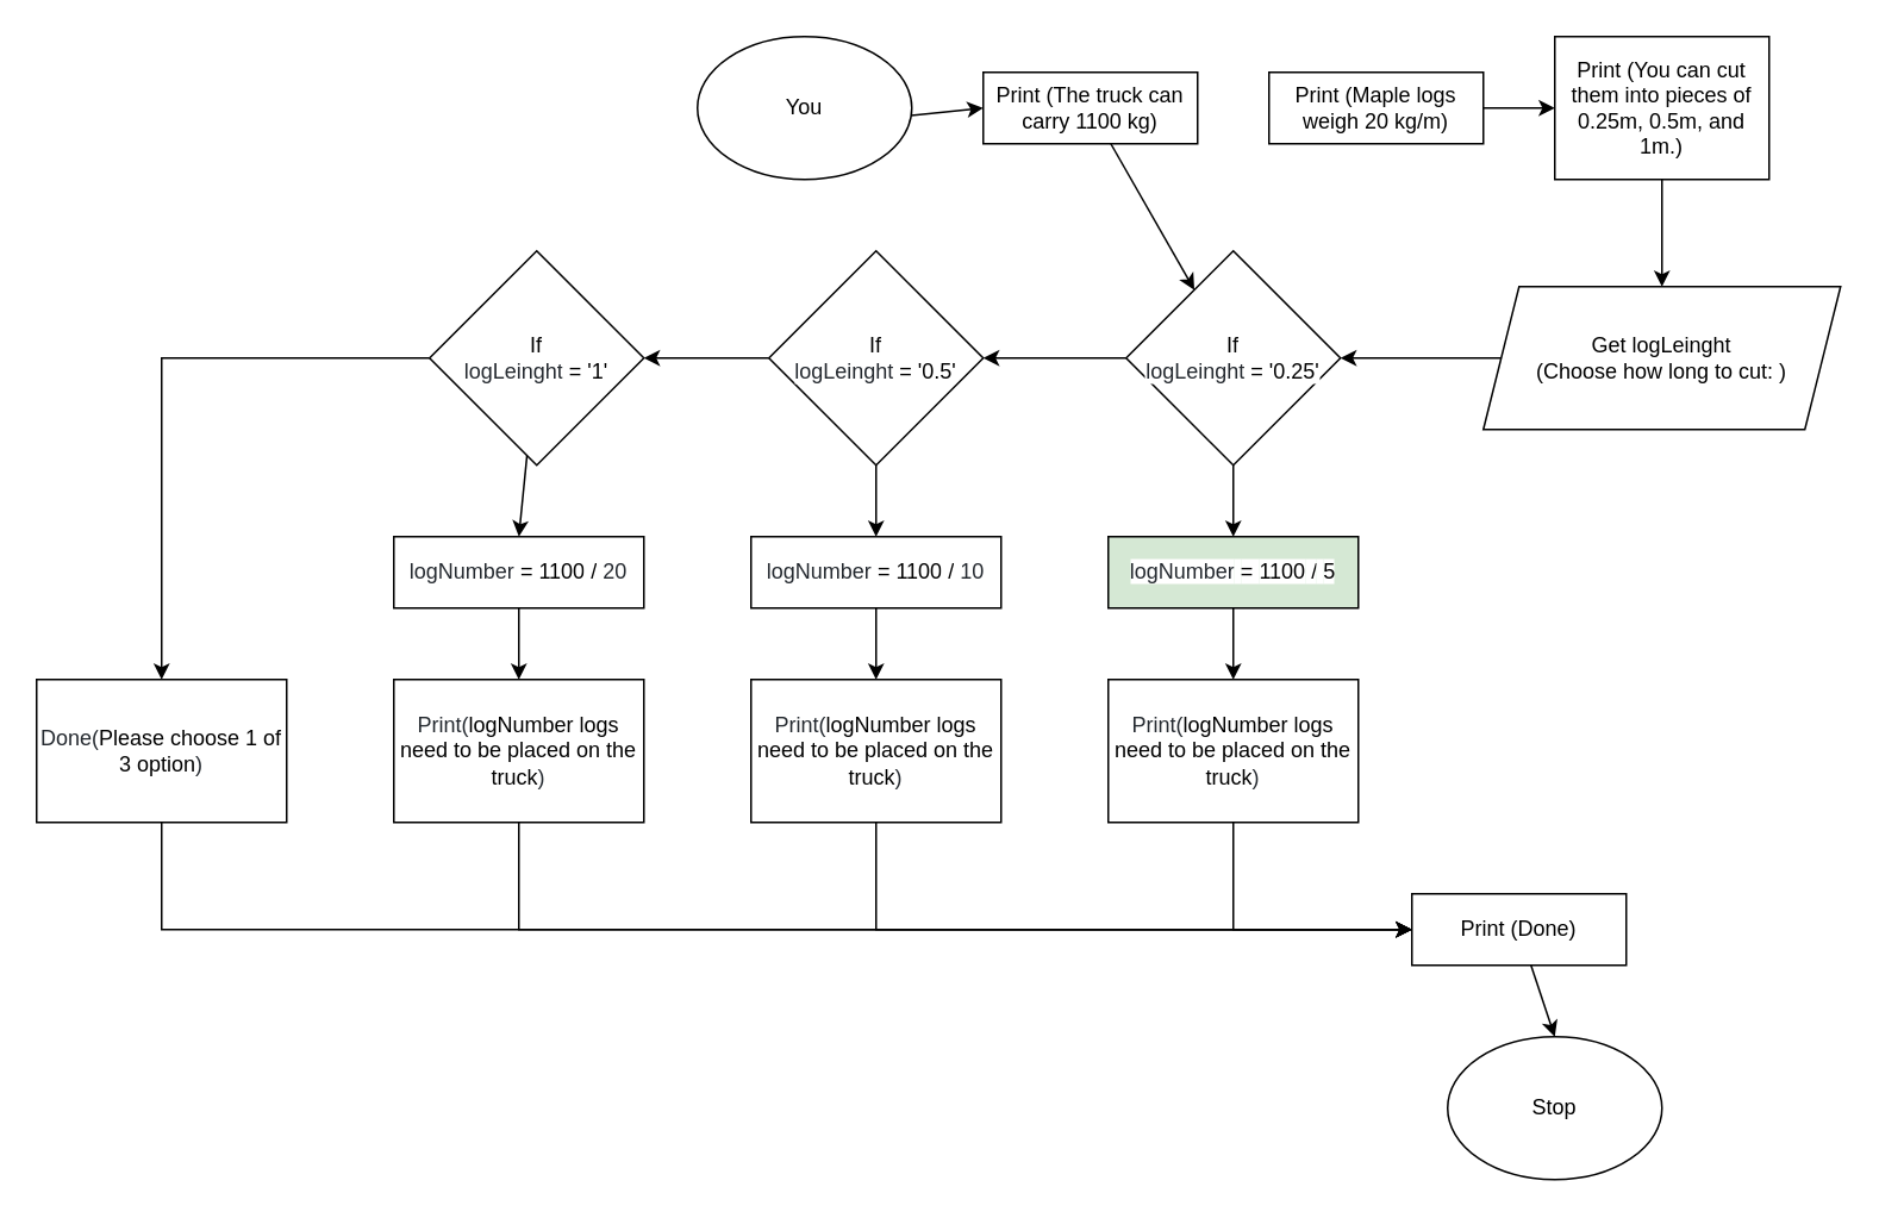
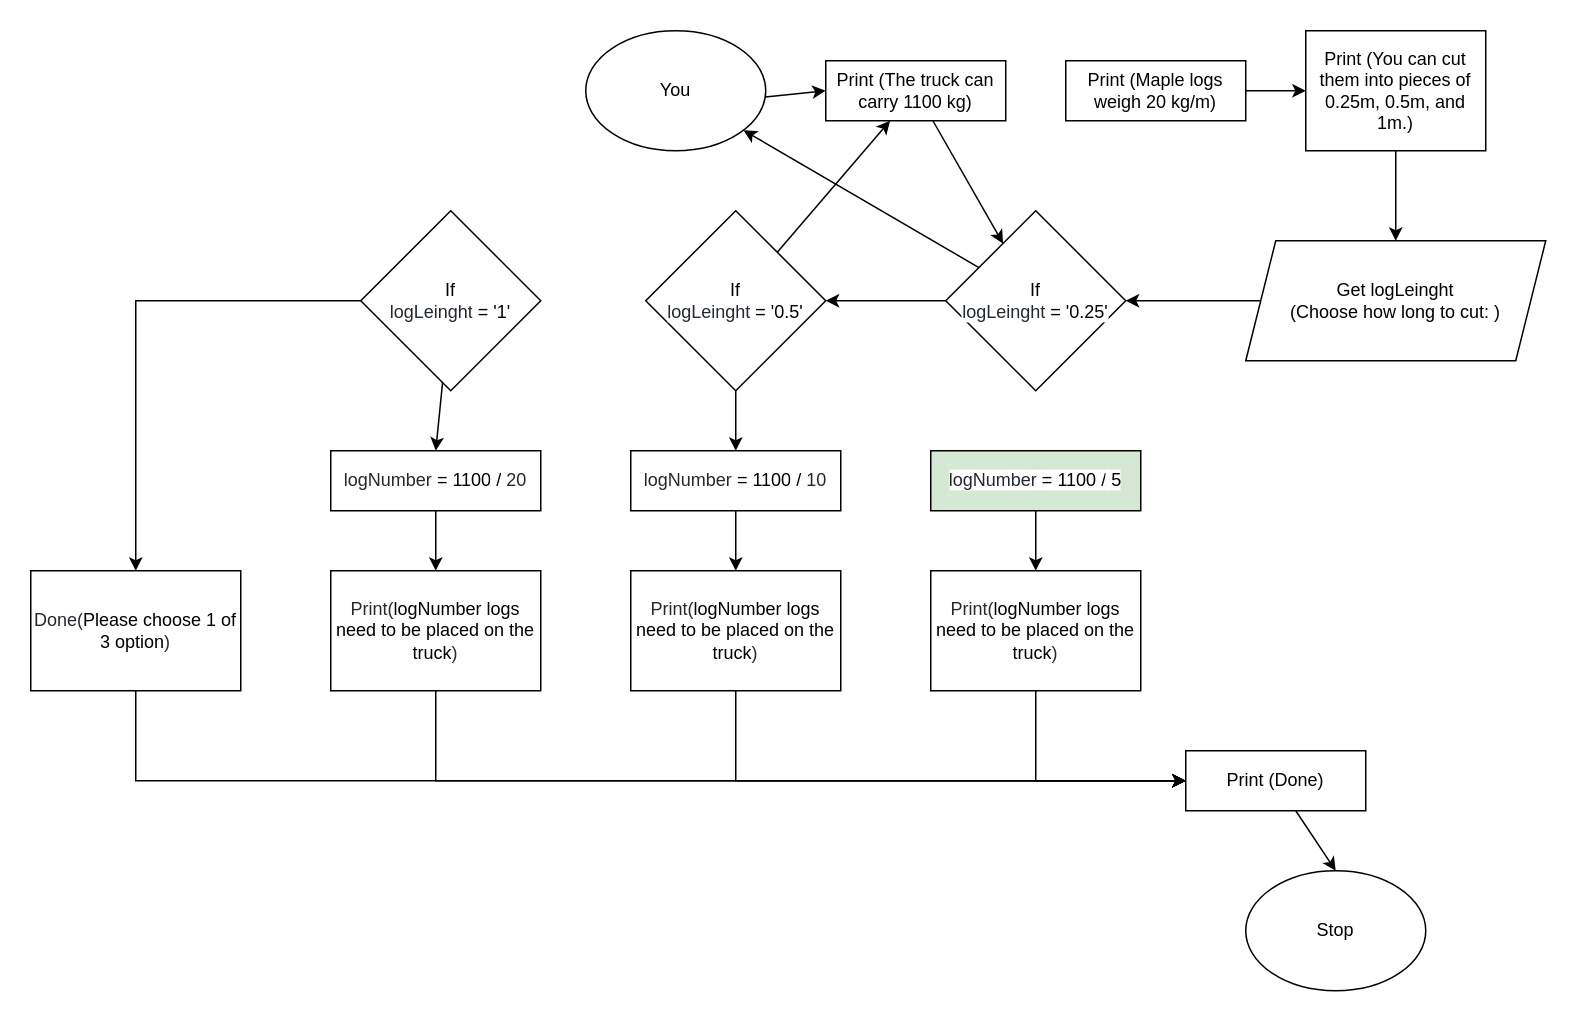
- <mxCell id="15" style="edgeStyle=none;html=1;entryX=1;entryY=0.5;entryDx=0;entryDy=0;" edge="1" parent="1" source="17" target="20"><mxGeometry relative="1" as="geometry" /></mxCell>
+ <mxCell id="15" style="edgeStyle=none;html=1;" edge="1" parent="1" source="17" target="5"><mxGeometry relative="1" as="geometry" /></mxCell>
- <mxCell id="9" style="edgeStyle=none;html=1;" edge="1" parent="1" source="10" target="22"><mxGeometry relative="1" as="geometry" /></mxCell>
+ <mxCell id="9" style="edgeStyle=none;html=1;" edge="1" parent="1" source="10" target="7"><mxGeometry relative="1" as="geometry" /></mxCell>
- <mxCell id="35" value="Stop" style="ellipse;whiteSpace=wrap;html=1;" vertex="1" parent="1"><mxGeometry x="810" y="580" width="120" height="80" as="geometry" /></mxCell>
+ <mxCell id="35" value="Stop" style="ellipse;whiteSpace=wrap;html=1;" vertex="1" parent="1"><mxGeometry x="830" y="580" width="120" height="80" as="geometry" /></mxCell>
